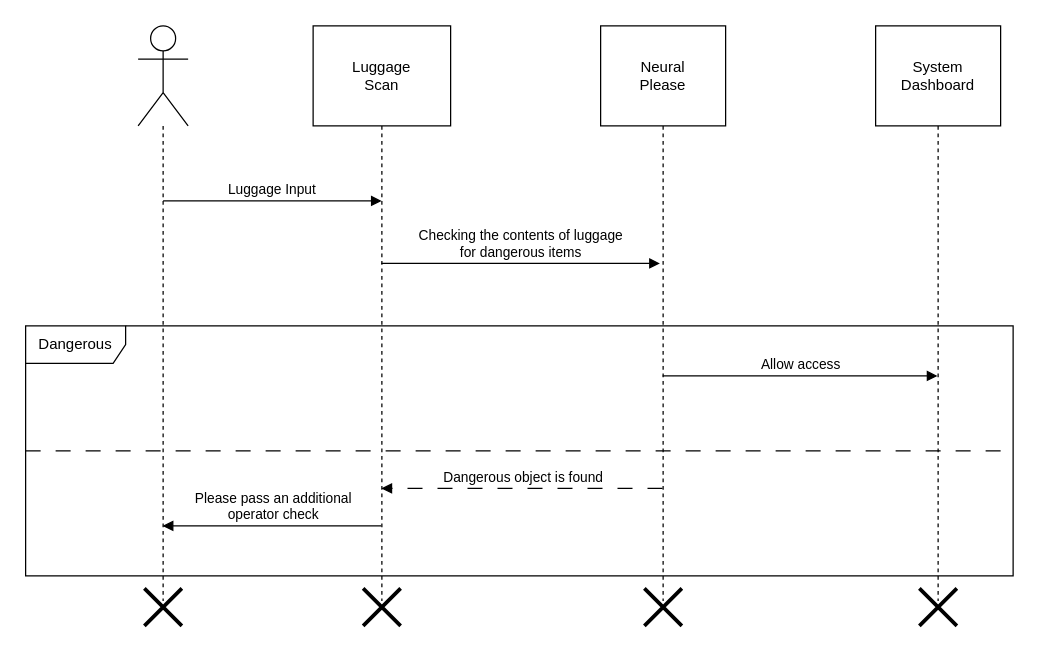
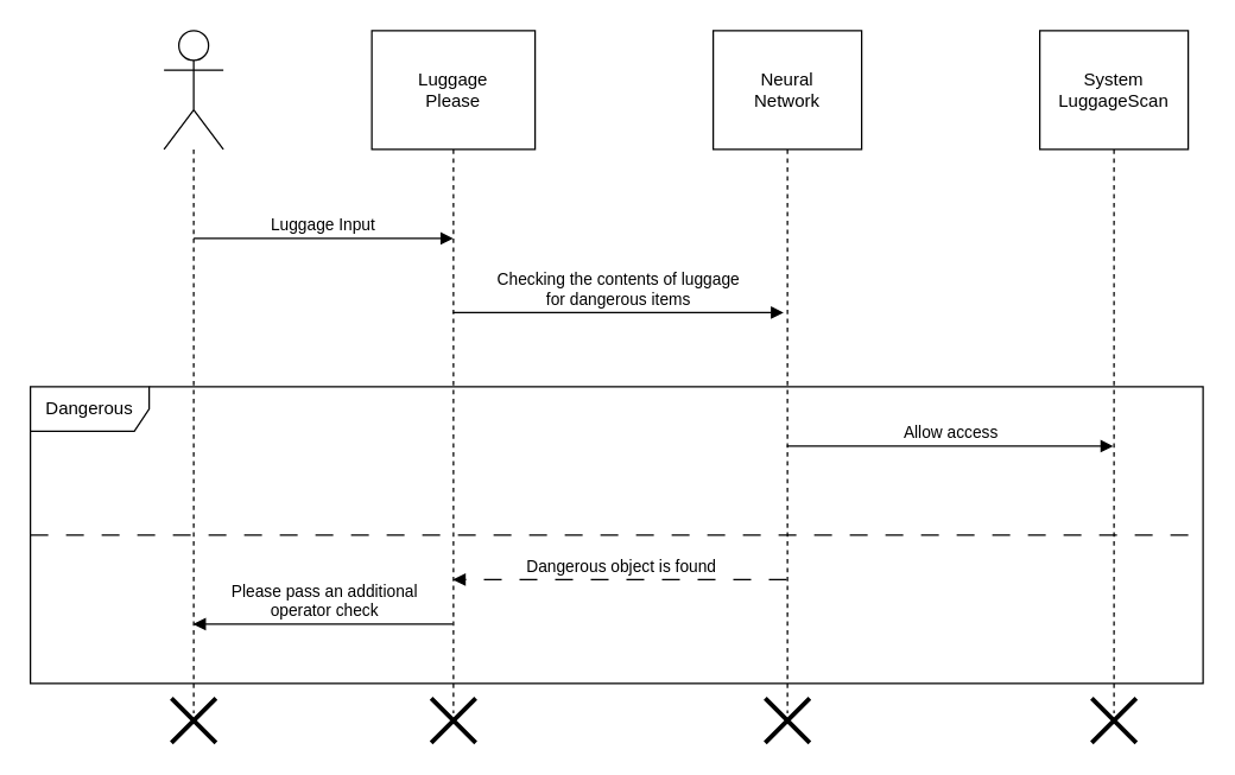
- <mxCell id="8" value="Luggage&lt;br style=&quot;border-color: var(--border-color);&quot;&gt;Scan" style="shape=umlLifeline;perimeter=lifelinePerimeter;whiteSpace=wrap;html=1;container=1;dropTarget=0;collapsible=0;recursiveResize=0;outlineConnect=0;portConstraint=eastwest;newEdgeStyle={&quot;curved&quot;:0,&quot;rounded&quot;:0};size=80;" vertex="1" parent="1"><mxGeometry x="250" y="20" width="110" height="460" as="geometry" /></mxCell>
+ <mxCell id="8" value="Luggage&lt;br style=&quot;border-color: var(--border-color);&quot;&gt;Please" style="shape=umlLifeline;perimeter=lifelinePerimeter;whiteSpace=wrap;html=1;container=1;dropTarget=0;collapsible=0;recursiveResize=0;outlineConnect=0;portConstraint=eastwest;newEdgeStyle={&quot;curved&quot;:0,&quot;rounded&quot;:0};size=80;" vertex="1" parent="1"><mxGeometry x="250" y="20" width="110" height="460" as="geometry" /></mxCell>
- <mxCell id="16" value="Neural&lt;br&gt;Please" style="shape=umlLifeline;perimeter=lifelinePerimeter;whiteSpace=wrap;html=1;container=1;dropTarget=0;collapsible=0;recursiveResize=0;outlineConnect=0;portConstraint=eastwest;newEdgeStyle={&quot;curved&quot;:0,&quot;rounded&quot;:0};size=80;" vertex="1" parent="15"><mxGeometry width="100" height="460" as="geometry" /></mxCell>
+ <mxCell id="16" value="Neural&lt;br&gt;Network" style="shape=umlLifeline;perimeter=lifelinePerimeter;whiteSpace=wrap;html=1;container=1;dropTarget=0;collapsible=0;recursiveResize=0;outlineConnect=0;portConstraint=eastwest;newEdgeStyle={&quot;curved&quot;:0,&quot;rounded&quot;:0};size=80;" vertex="1" parent="15"><mxGeometry width="100" height="460" as="geometry" /></mxCell>
- <mxCell id="11" value="System&lt;br style=&quot;border-color: var(--border-color);&quot;&gt;Dashboard" style="shape=umlLifeline;perimeter=lifelinePerimeter;whiteSpace=wrap;html=1;container=1;dropTarget=0;collapsible=0;recursiveResize=0;outlineConnect=0;portConstraint=eastwest;newEdgeStyle={&quot;curved&quot;:0,&quot;rounded&quot;:0};size=80;" vertex="1" parent="10"><mxGeometry width="100" height="460" as="geometry" /></mxCell>
+ <mxCell id="11" value="System&lt;br style=&quot;border-color: var(--border-color);&quot;&gt;LuggageScan" style="shape=umlLifeline;perimeter=lifelinePerimeter;whiteSpace=wrap;html=1;container=1;dropTarget=0;collapsible=0;recursiveResize=0;outlineConnect=0;portConstraint=eastwest;newEdgeStyle={&quot;curved&quot;:0,&quot;rounded&quot;:0};size=80;" vertex="1" parent="10"><mxGeometry width="100" height="460" as="geometry" /></mxCell>
